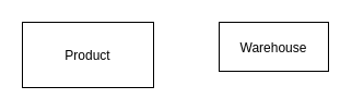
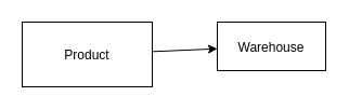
+ <mxCell id="4" edge="1" parent="1" source="2" target="3"><mxGeometry relative="1" as="geometry" /></mxCell>
